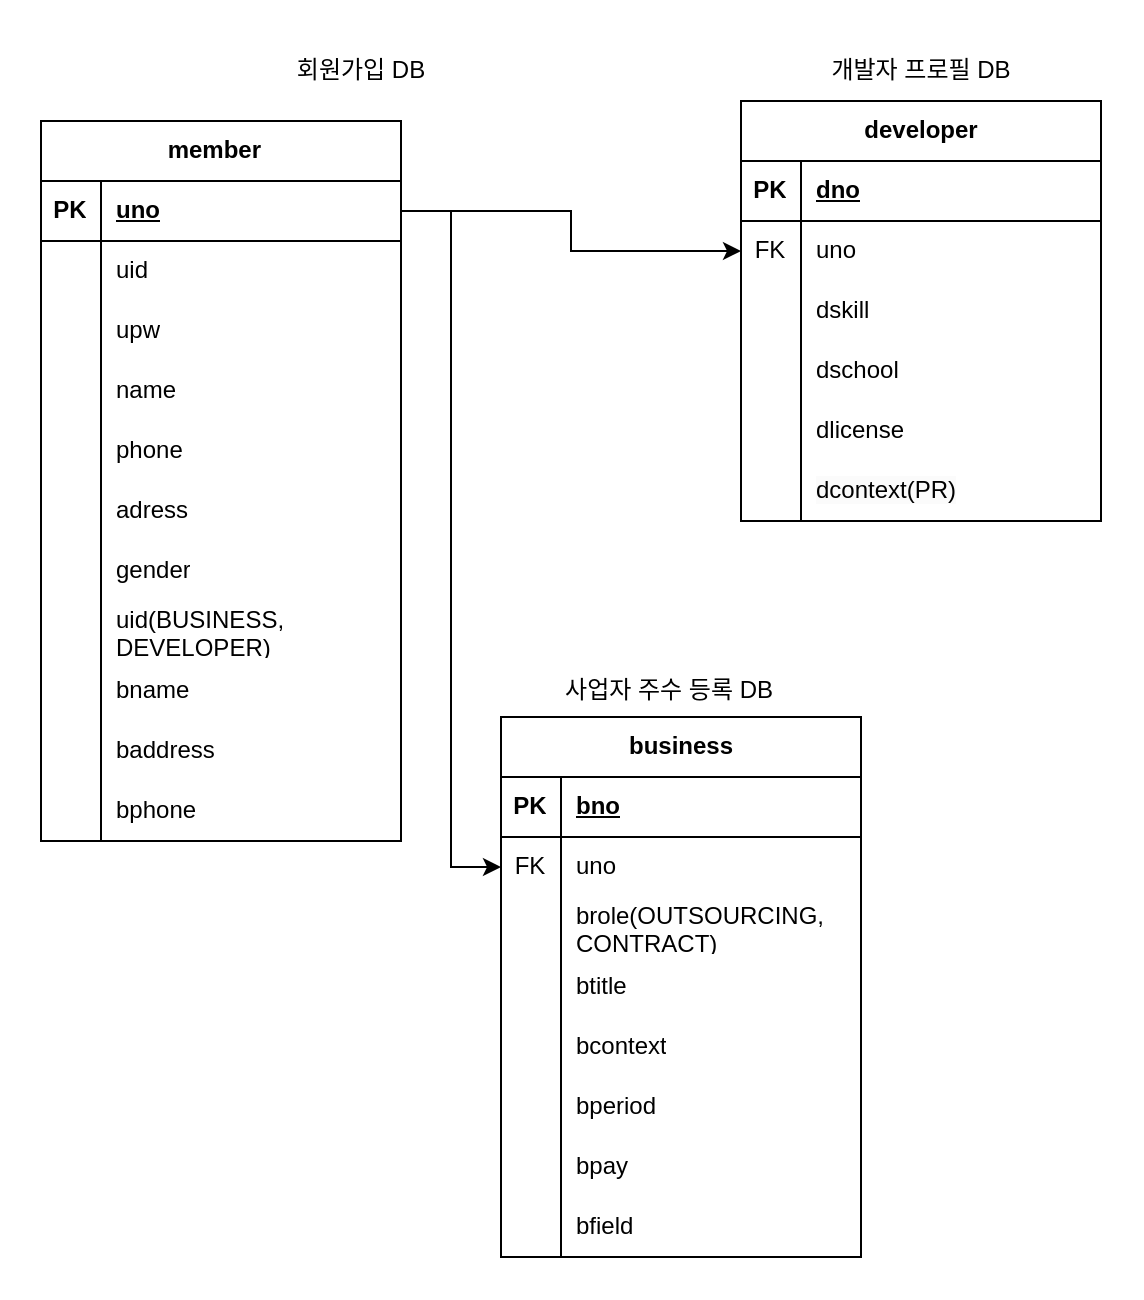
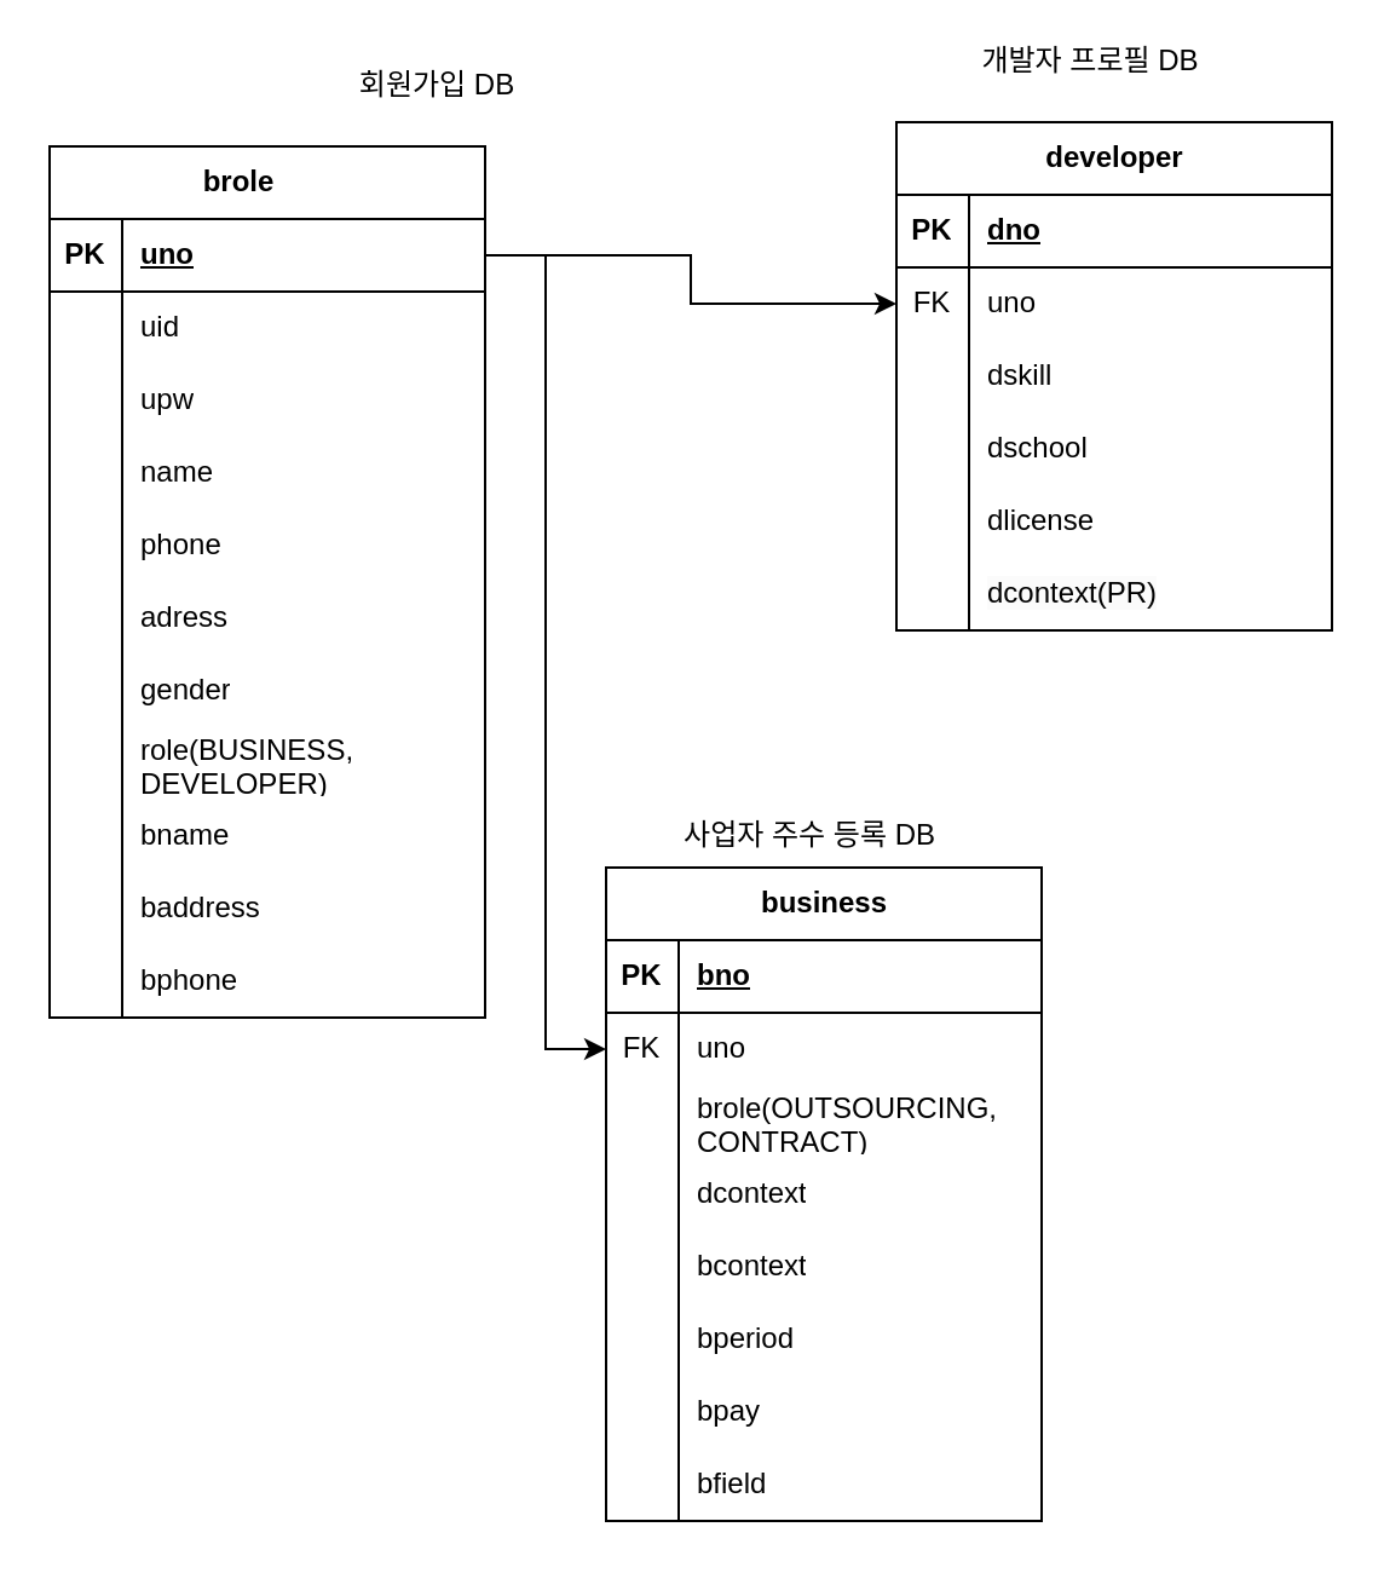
- <mxCell id="83" value="개발자 프로필 DB" style="text;html=1;align=center;verticalAlign=middle;resizable=0;points=[];autosize=1;strokeColor=none;fillColor=none;" vertex="1" parent="1"><mxGeometry x="400" y="20" width="120" height="30" as="geometry" /></mxCell>
+ <mxCell id="83" value="개발자 프로필 DB" style="text;html=1;align=center;verticalAlign=middle;resizable=0;points=[];autosize=1;strokeColor=none;fillColor=none;" vertex="1" parent="1"><mxGeometry x="390" y="10" width="120" height="30" as="geometry" /></mxCell>
- <mxCell id="2" value="member&lt;span style=&quot;white-space: pre;&quot;&gt;&#09;&lt;br&gt;&lt;/span&gt;" style="shape=table;startSize=30;container=1;collapsible=1;childLayout=tableLayout;fixedRows=1;rowLines=0;fontStyle=1;align=center;resizeLast=1;html=1;" parent="1" vertex="1"><mxGeometry x="20" y="60" width="180" height="360" as="geometry" /></mxCell>
+ <mxCell id="2" value="brole&lt;span style=&quot;white-space: pre;&quot;&gt;&#09;&lt;br&gt;&lt;/span&gt;" style="shape=table;startSize=30;container=1;collapsible=1;childLayout=tableLayout;fixedRows=1;rowLines=0;fontStyle=1;align=center;resizeLast=1;html=1;" parent="1" vertex="1"><mxGeometry x="20" y="60" width="180" height="360" as="geometry" /></mxCell>
- <mxCell id="26" value="uid(BUSINESS, DEVELOPER)" style="shape=partialRectangle;connectable=0;fillColor=none;top=0;left=0;bottom=0;right=0;align=left;spacingLeft=6;overflow=hidden;whiteSpace=wrap;html=1;" parent="24" vertex="1"><mxGeometry x="30" width="150" height="30" as="geometry"><mxRectangle width="150" height="30" as="alternateBounds" /></mxGeometry></mxCell>
+ <mxCell id="26" value="role(BUSINESS, DEVELOPER)" style="shape=partialRectangle;connectable=0;fillColor=none;top=0;left=0;bottom=0;right=0;align=left;spacingLeft=6;overflow=hidden;whiteSpace=wrap;html=1;" parent="24" vertex="1"><mxGeometry x="30" width="150" height="30" as="geometry"><mxRectangle width="150" height="30" as="alternateBounds" /></mxGeometry></mxCell>
- <mxCell id="67" value="btitle" style="shape=partialRectangle;connectable=0;fillColor=none;top=0;left=0;bottom=0;right=0;align=left;spacingLeft=6;overflow=hidden;whiteSpace=wrap;html=1;" parent="65" vertex="1"><mxGeometry x="30" width="150" height="30" as="geometry"><mxRectangle width="150" height="30" as="alternateBounds" /></mxGeometry></mxCell>
+ <mxCell id="67" value="dcontext" style="shape=partialRectangle;connectable=0;fillColor=none;top=0;left=0;bottom=0;right=0;align=left;spacingLeft=6;overflow=hidden;whiteSpace=wrap;html=1;" parent="65" vertex="1"><mxGeometry x="30" width="150" height="30" as="geometry"><mxRectangle width="150" height="30" as="alternateBounds" /></mxGeometry></mxCell>
